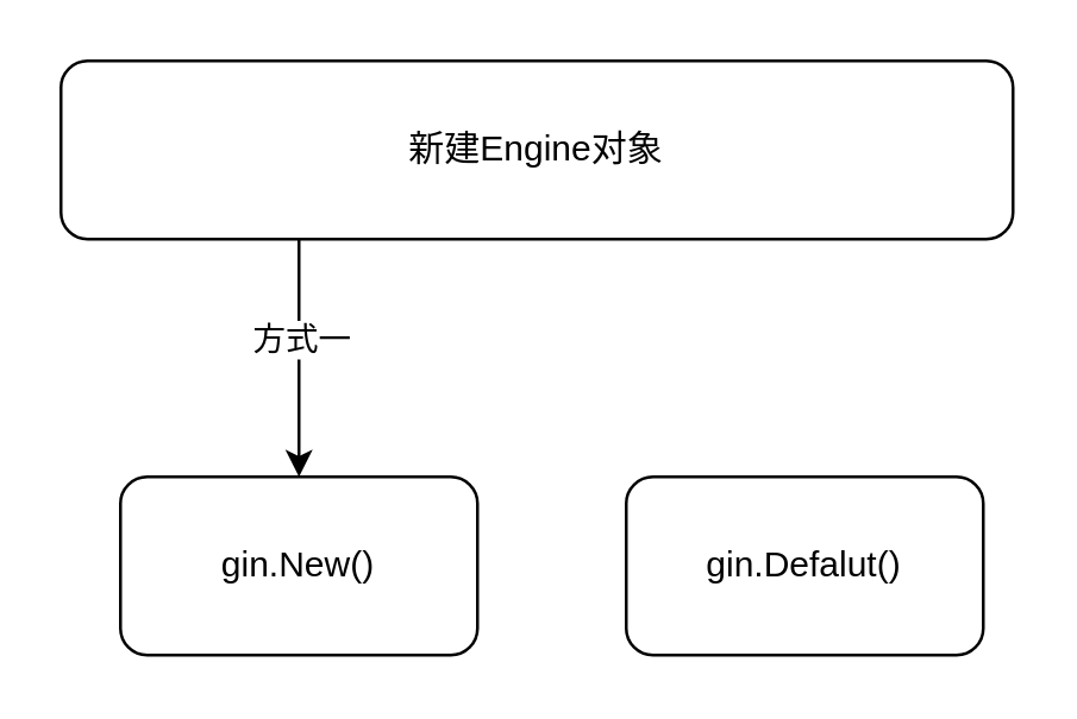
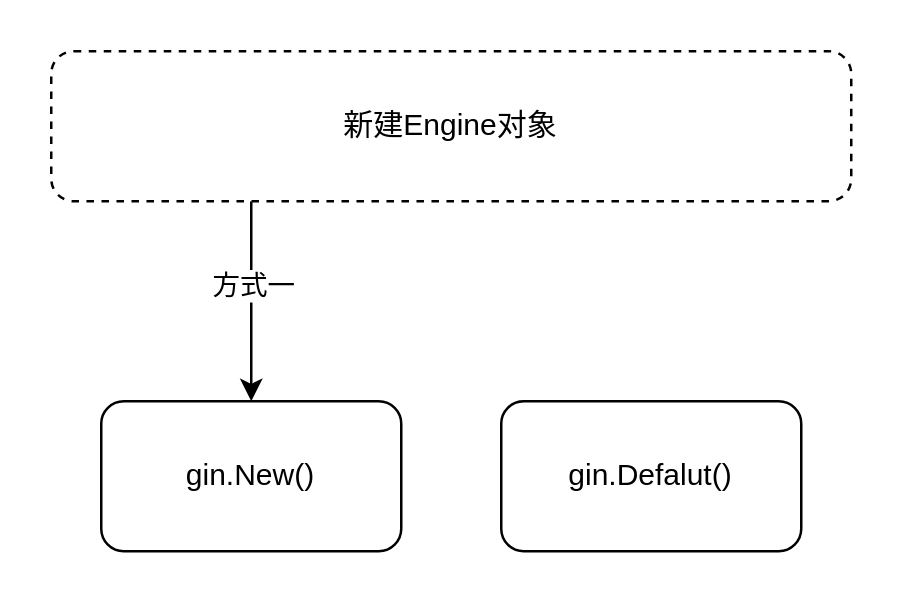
- <mxCell id="4" value="新建Engine对象" style="rounded=1;whiteSpace=wrap;html=1;" vertex="1" parent="1"><mxGeometry x="20" y="20" width="320" height="60" as="geometry" /></mxCell>
+ <mxCell id="4" value="新建Engine对象" style="rounded=1;whiteSpace=wrap;html=1;dashed=1;" vertex="1" parent="1"><mxGeometry x="20" y="20" width="320" height="60" as="geometry" /></mxCell>
- <mxCell id="6" value="gin.Defalut()" style="rounded=1;whiteSpace=wrap;html=1;" vertex="1" parent="1"><mxGeometry x="210" y="160" width="120" height="60" as="geometry" /></mxCell>
+ <mxCell id="6" value="gin.Defalut()" style="rounded=1;whiteSpace=wrap;html=1;" vertex="1" parent="1"><mxGeometry x="200" y="160" width="120" height="60" as="geometry" /></mxCell>
